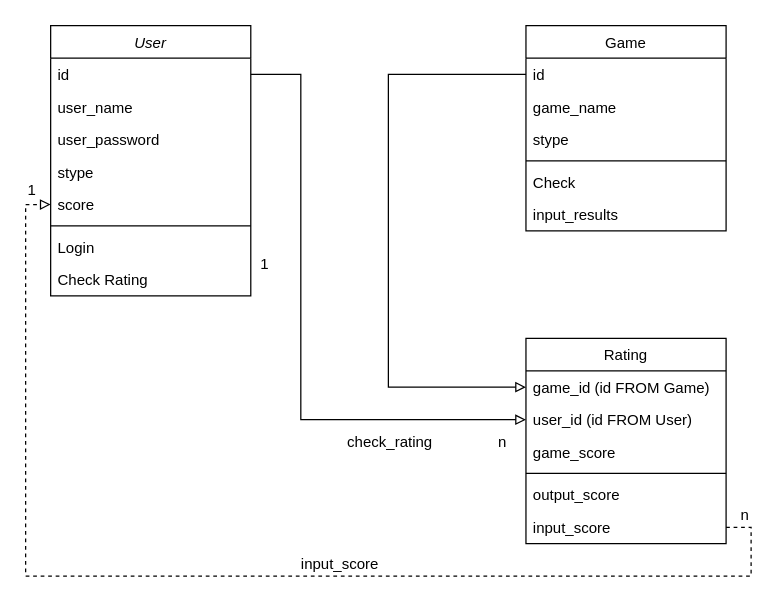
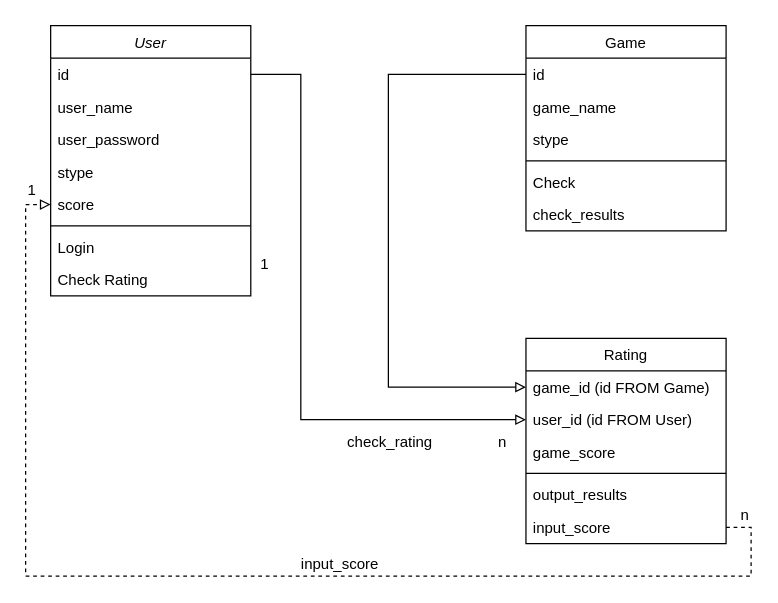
- <mxCell id="24" value="input_results" style="text;align=left;verticalAlign=top;spacingLeft=4;spacingRight=4;overflow=hidden;rotatable=0;points=[[0,0.5],[1,0.5]];portConstraint=eastwest;" parent="18" vertex="1"><mxGeometry y="138" width="160" height="26" as="geometry" /></mxCell>
+ <mxCell id="24" value="check_results" style="text;align=left;verticalAlign=top;spacingLeft=4;spacingRight=4;overflow=hidden;rotatable=0;points=[[0,0.5],[1,0.5]];portConstraint=eastwest;" parent="18" vertex="1"><mxGeometry y="138" width="160" height="26" as="geometry" /></mxCell>
- <mxCell id="16" value="output_score" style="text;align=left;verticalAlign=top;spacingLeft=4;spacingRight=4;overflow=hidden;rotatable=0;points=[[0,0.5],[1,0.5]];portConstraint=eastwest;" vertex="1" parent="11"><mxGeometry y="112" width="160" height="26" as="geometry" /></mxCell>
+ <mxCell id="16" value="output_results" style="text;align=left;verticalAlign=top;spacingLeft=4;spacingRight=4;overflow=hidden;rotatable=0;points=[[0,0.5],[1,0.5]];portConstraint=eastwest;" vertex="1" parent="11"><mxGeometry y="112" width="160" height="26" as="geometry" /></mxCell>
